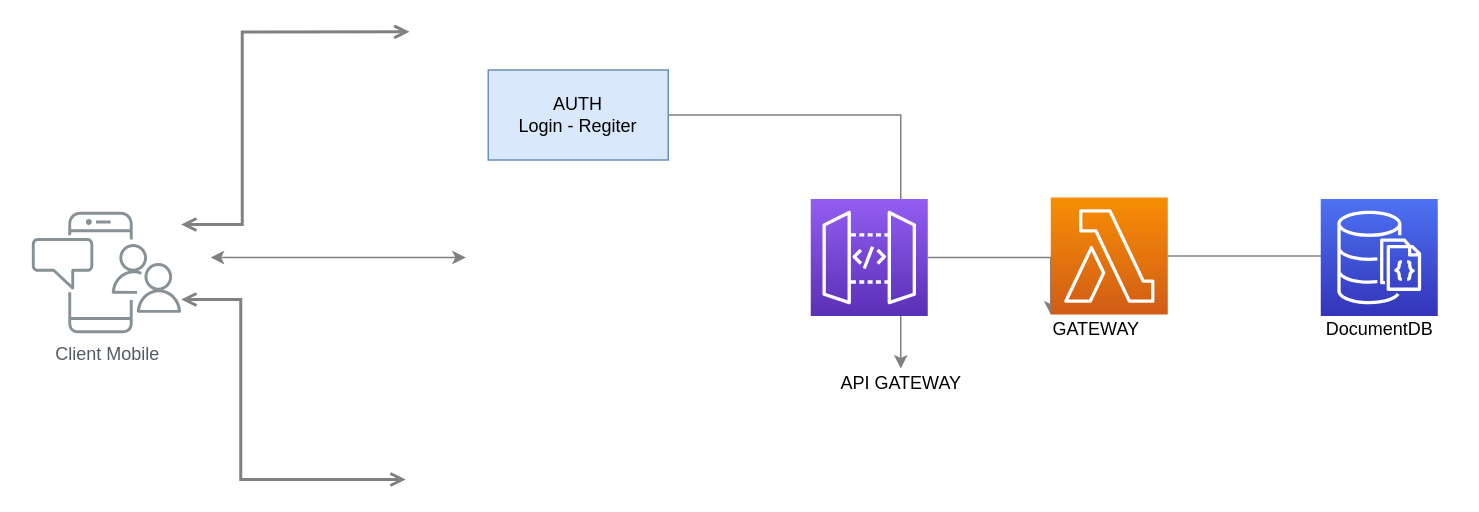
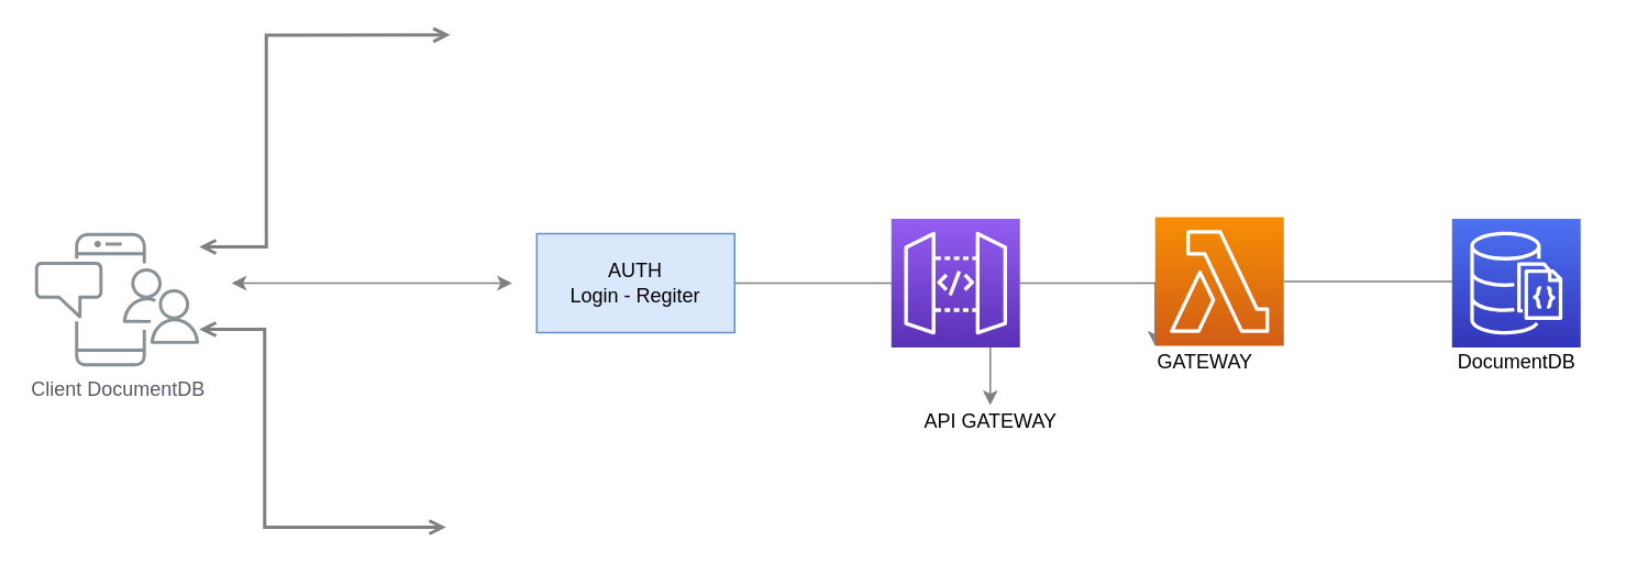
- <mxCell id="6" value="AUTH&lt;br&gt;Login - Regiter" style="rounded=0;whiteSpace=wrap;html=1;fillColor=#dae8fc;strokeColor=#6c8ebf;" vertex="1" parent="1"><mxGeometry x="325" y="46" width="120" height="60" as="geometry" /></mxCell>
+ <mxCell id="6" value="AUTH&lt;br&gt;Login - Regiter" style="rounded=0;whiteSpace=wrap;html=1;fillColor=#dae8fc;strokeColor=#6c8ebf;" vertex="1" parent="1"><mxGeometry x="325" y="141" width="120" height="60" as="geometry" /></mxCell>
- <mxCell id="4" value="Client Mobile" style="outlineConnect=0;gradientColor=none;fontColor=#545B64;strokeColor=none;fillColor=#879196;dashed=0;verticalLabelPosition=bottom;verticalAlign=top;align=center;html=1;fontSize=12;fontStyle=0;aspect=fixed;shape=mxgraph.aws4.illustration_notification;pointerEvents=1;labelBackgroundColor=#ffffff;" parent="1" vertex="1"><mxGeometry x="20.5" y="140.5" width="100" height="81" as="geometry" /></mxCell>
+ <mxCell id="4" value="Client DocumentDB" style="outlineConnect=0;gradientColor=none;fontColor=#545B64;strokeColor=none;fillColor=#879196;dashed=0;verticalLabelPosition=bottom;verticalAlign=top;align=center;html=1;fontSize=12;fontStyle=0;aspect=fixed;shape=mxgraph.aws4.illustration_notification;pointerEvents=1;labelBackgroundColor=#ffffff;" parent="1" vertex="1"><mxGeometry x="20.5" y="140.5" width="100" height="81" as="geometry" /></mxCell>
